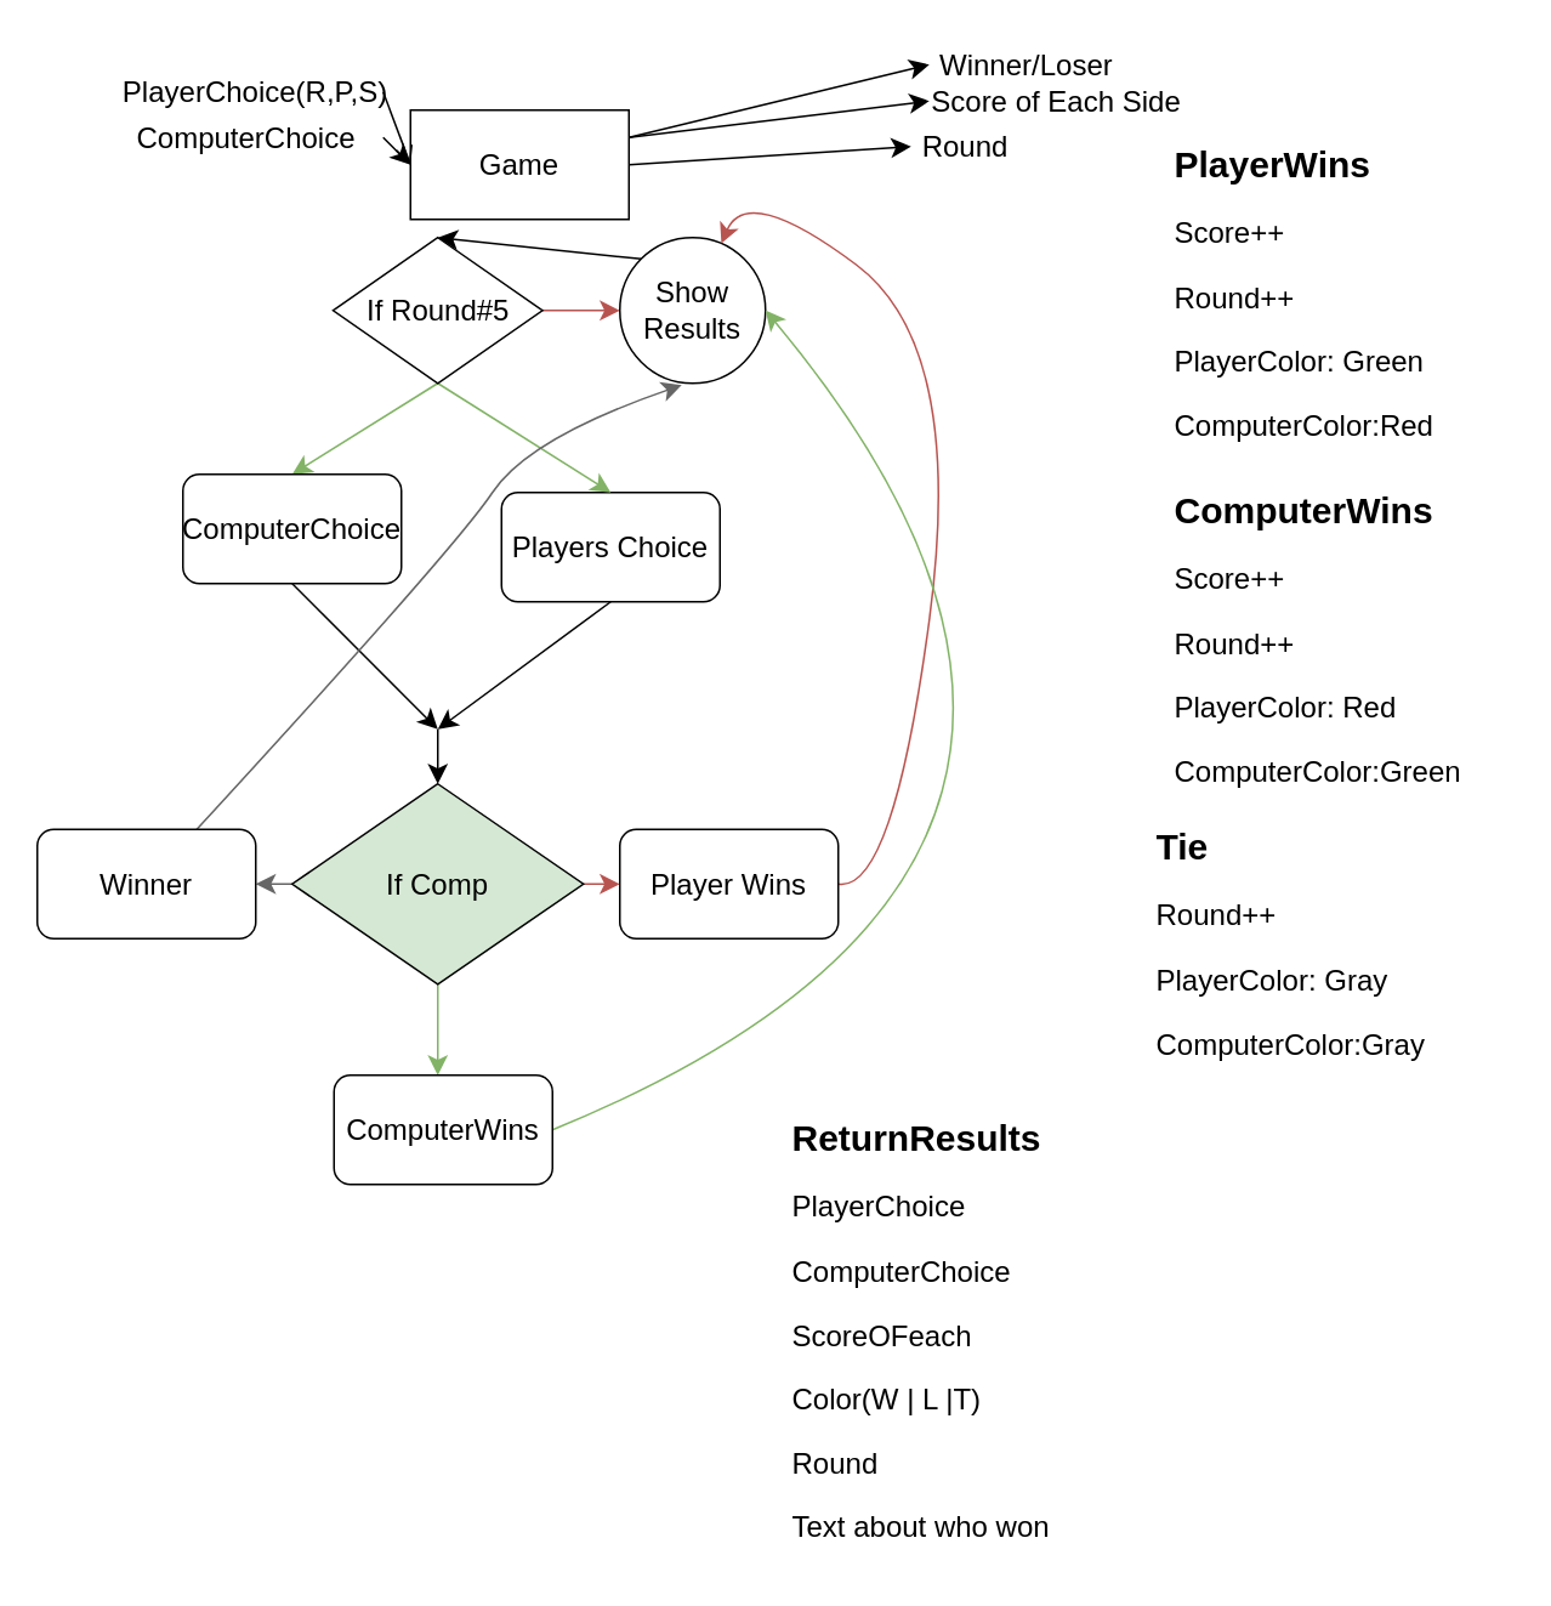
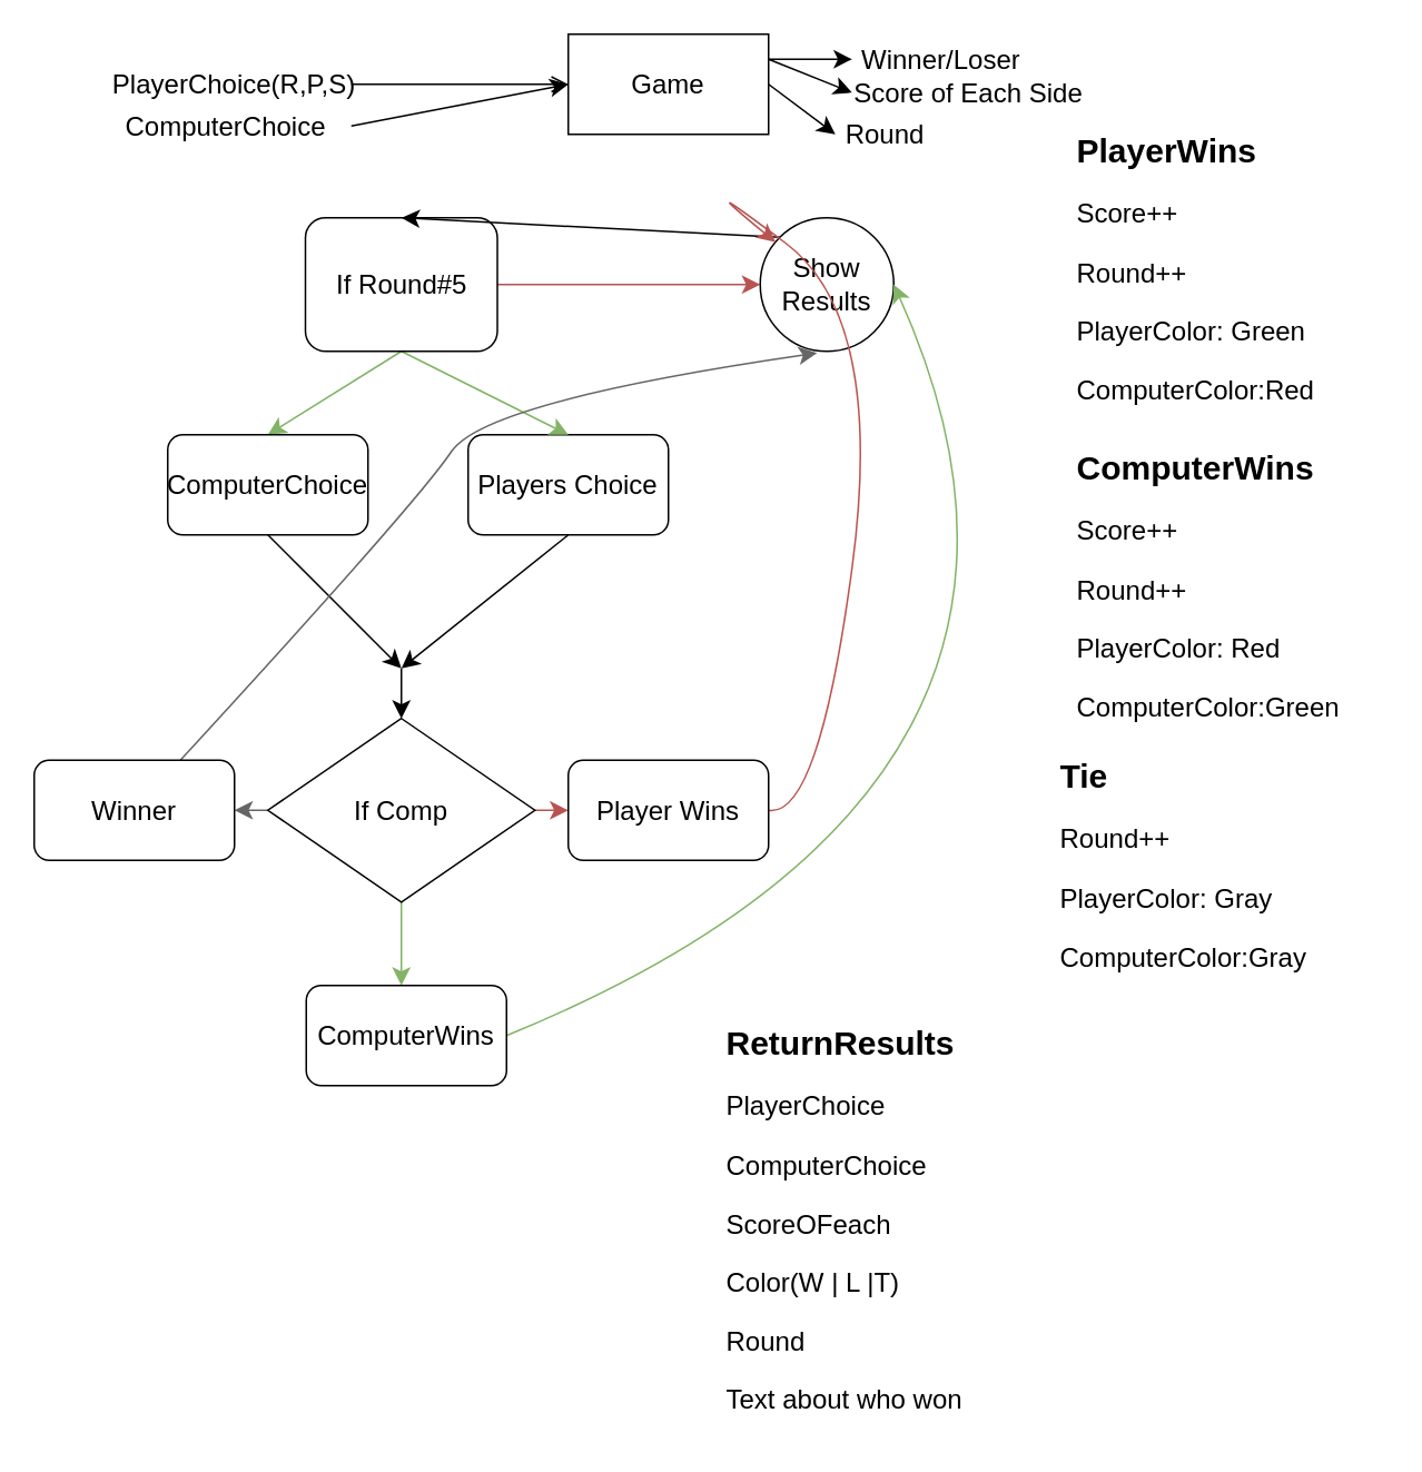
- <mxCell id="5" value="Game" style="rounded=0;whiteSpace=wrap;html=1;fontSize=16;" vertex="1" parent="1"><mxGeometry x="225" y="60" width="120" height="60" as="geometry" /></mxCell>
+ <mxCell id="5" value="Game" style="rounded=0;whiteSpace=wrap;html=1;fontSize=16;" vertex="1" parent="1"><mxGeometry x="340" y="20" width="120" height="60" as="geometry" /></mxCell>
- <mxCell id="24" value="If Round#5" style="rhombus;whiteSpace=wrap;html=1;fontSize=16;" vertex="1" parent="1"><mxGeometry x="182.5" y="130" width="115" height="80" as="geometry" /></mxCell>
+ <mxCell id="24" value="If Round#5" style="whiteSpace=wrap;html=1;fontSize=16;rounded=1;" vertex="1" parent="1"><mxGeometry x="182.5" y="130" width="115" height="80" as="geometry" /></mxCell>
- <mxCell id="26" value="Show Results" style="ellipse;whiteSpace=wrap;html=1;fontSize=16;" vertex="1" parent="1"><mxGeometry x="340" y="130" width="80" height="80" as="geometry" /></mxCell>
+ <mxCell id="26" value="Show Results" style="ellipse;whiteSpace=wrap;html=1;fontSize=16;" vertex="1" parent="1"><mxGeometry x="455" y="130" width="80" height="80" as="geometry" /></mxCell>
- <mxCell id="15" value="Players Choice" style="rounded=1;whiteSpace=wrap;html=1;fontSize=16;" vertex="1" parent="1"><mxGeometry x="275" y="270" width="120" height="60" as="geometry" /></mxCell>
+ <mxCell id="15" value="Players Choice" style="rounded=1;whiteSpace=wrap;html=1;fontSize=16;" vertex="1" parent="1"><mxGeometry x="280" y="260" width="120" height="60" as="geometry" /></mxCell>
- <mxCell id="20" value="If Comp" style="rhombus;whiteSpace=wrap;html=1;fontSize=16;fillColor=#d5e8d4;" vertex="1" parent="1"><mxGeometry x="160" y="430" width="160" height="110" as="geometry" /></mxCell>
+ <mxCell id="20" value="If Comp" style="rhombus;whiteSpace=wrap;html=1;fontSize=16;" vertex="1" parent="1"><mxGeometry x="160" y="430" width="160" height="110" as="geometry" /></mxCell>
